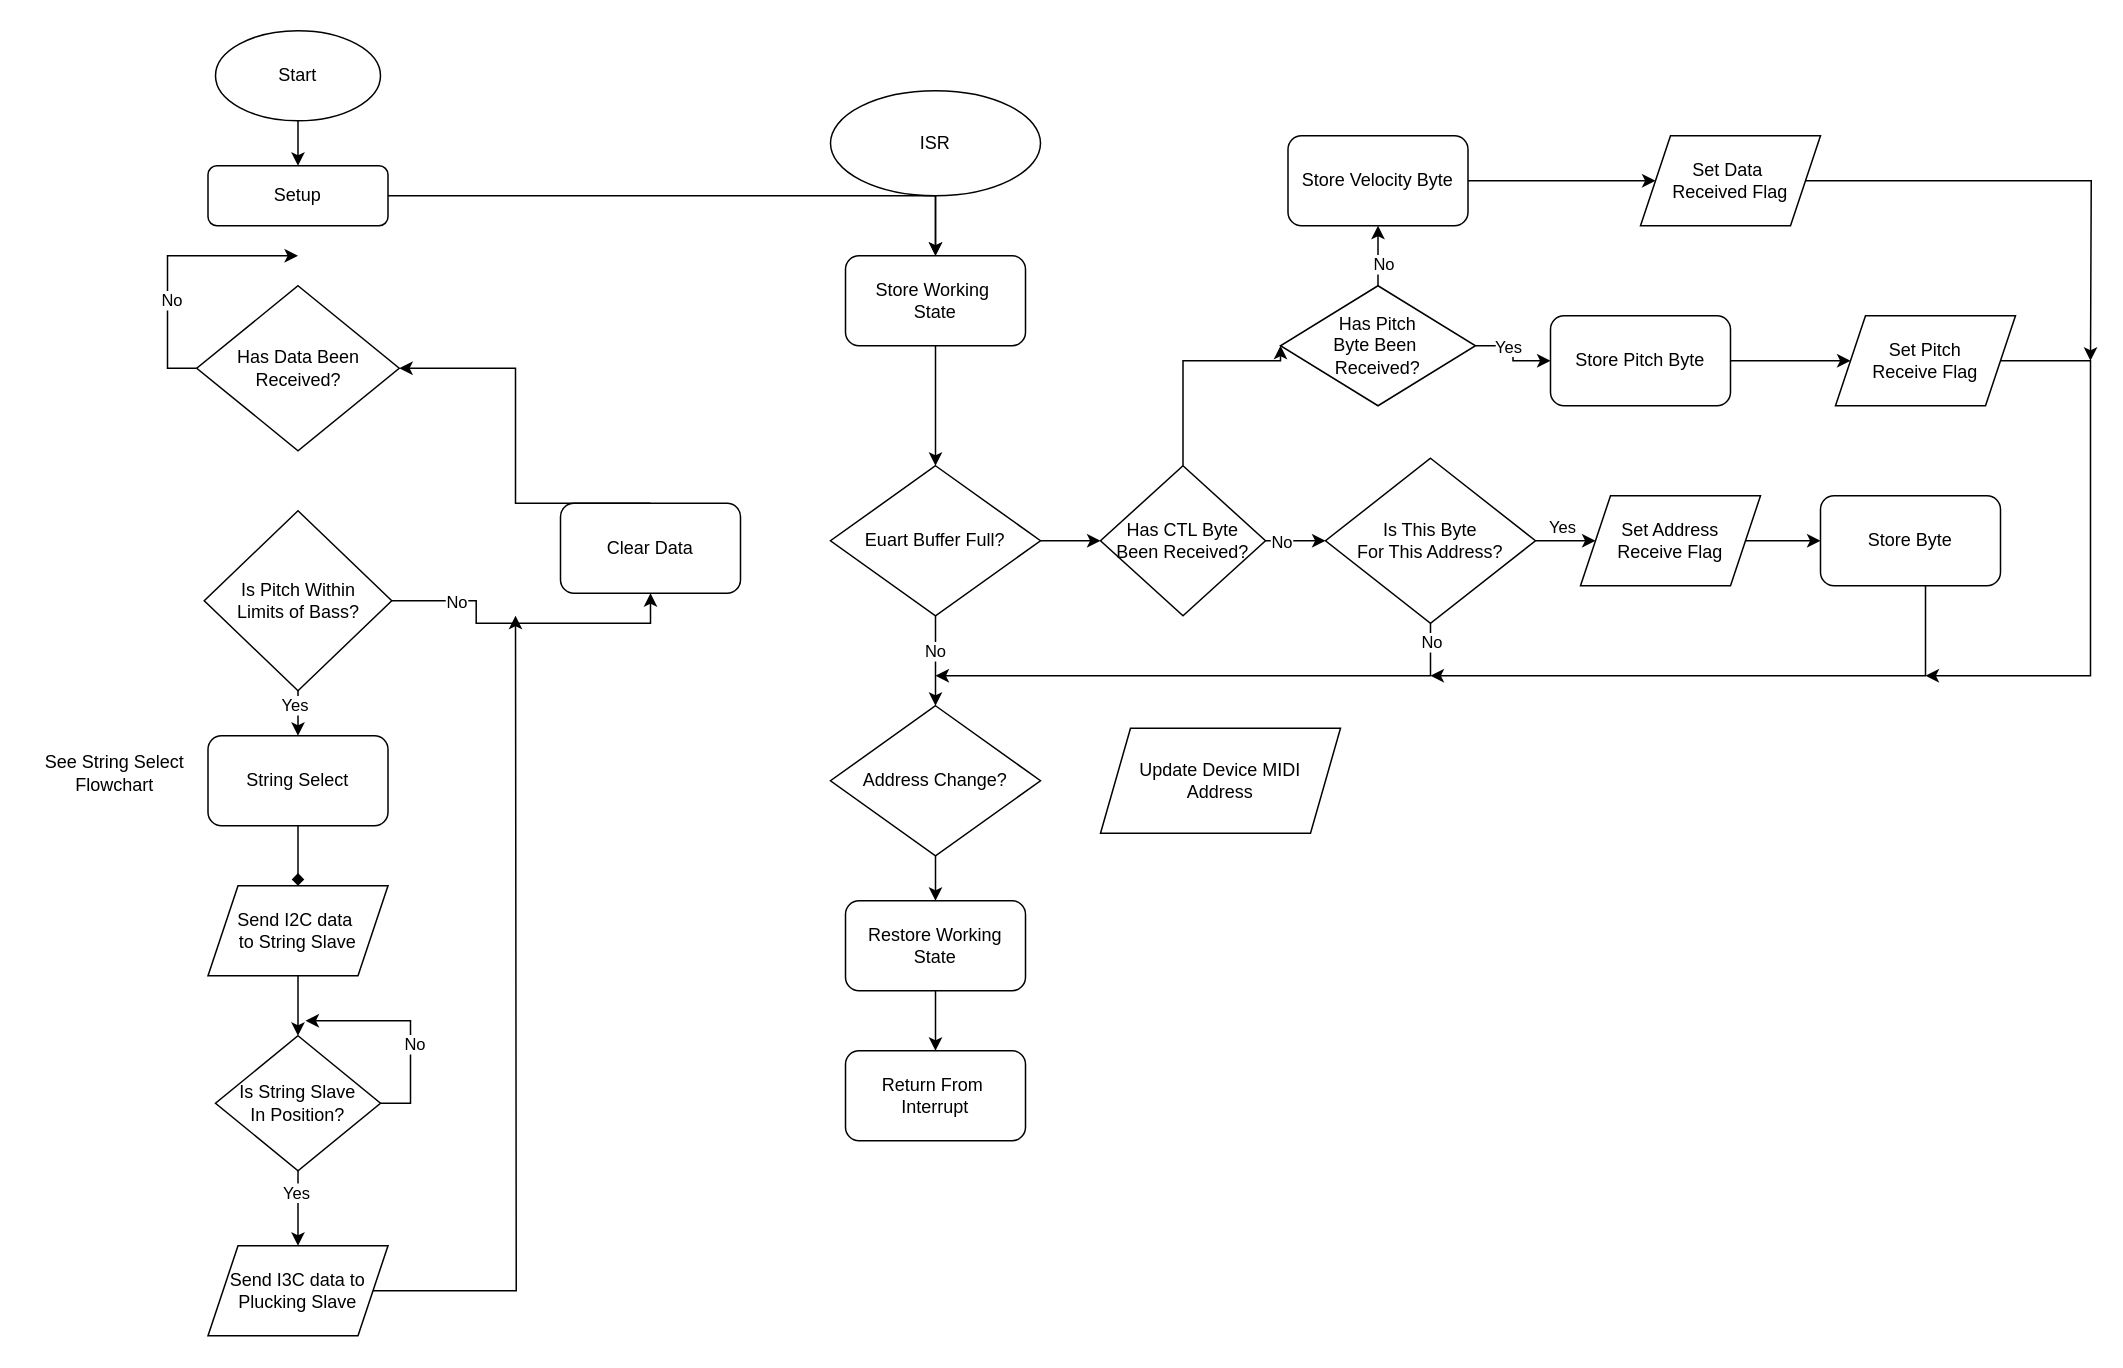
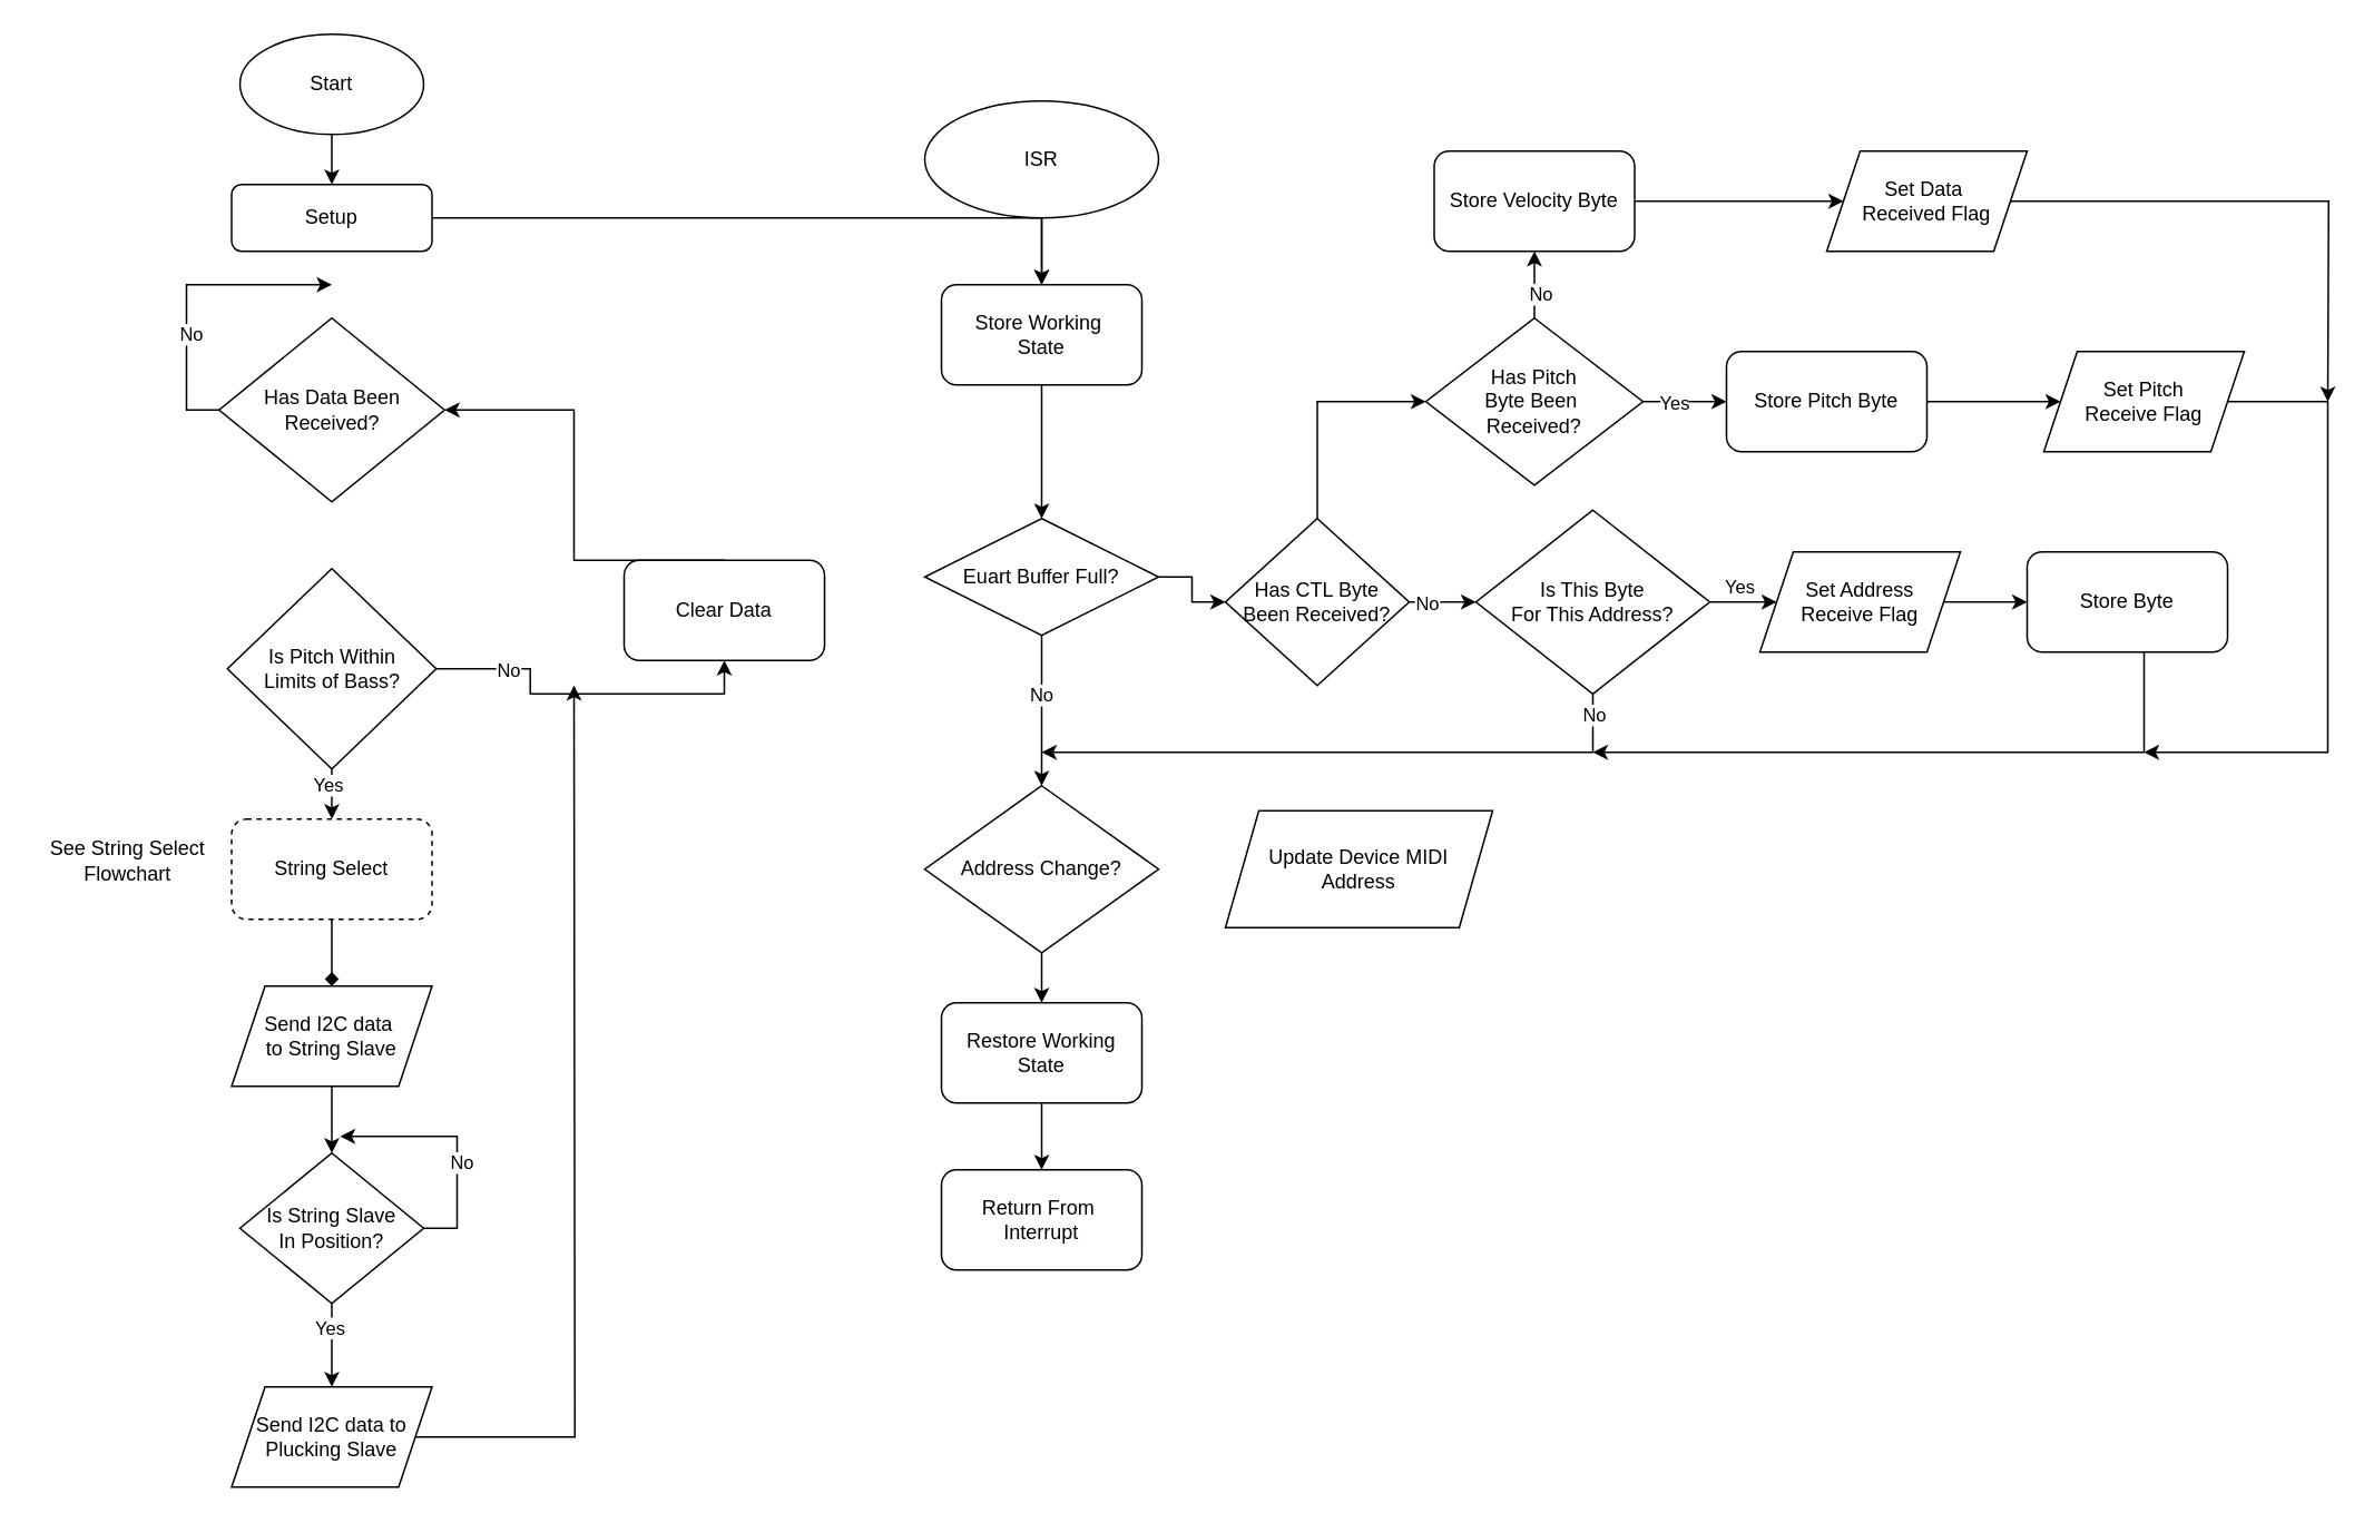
- <mxCell id="52" value="Has Pitch&lt;div&gt;Byte Been&amp;nbsp;&lt;/div&gt;&lt;div&gt;Received?&lt;/div&gt;" style="rhombus;whiteSpace=wrap;html=1;" vertex="1" parent="1"><mxGeometry x="853" y="190" width="130" height="80" as="geometry" /></mxCell>
+ <mxCell id="52" value="Has Pitch&lt;div&gt;Byte Been&amp;nbsp;&lt;/div&gt;&lt;div&gt;Received?&lt;/div&gt;" style="rhombus;whiteSpace=wrap;html=1;" vertex="1" parent="1"><mxGeometry x="853" y="190" width="130" height="100" as="geometry" /></mxCell>
- <mxCell id="28" value="Euart Buffer Full?" style="rhombus;whiteSpace=wrap;html=1;" vertex="1" parent="1"><mxGeometry x="553" y="310" width="140" height="100" as="geometry" /></mxCell>
+ <mxCell id="28" value="Euart Buffer Full?" style="rhombus;whiteSpace=wrap;html=1;" vertex="1" parent="1"><mxGeometry x="553" y="310" width="140" height="70" as="geometry" /></mxCell>
- <mxCell id="17" value="String Select" style="rounded=1;whiteSpace=wrap;html=1;" vertex="1" parent="1"><mxGeometry x="138" y="490" width="120" height="60" as="geometry" /></mxCell>
+ <mxCell id="17" value="String Select" style="rounded=1;whiteSpace=wrap;html=1;dashed=1;" vertex="1" parent="1"><mxGeometry x="138" y="490" width="120" height="60" as="geometry" /></mxCell>
- <mxCell id="22" value="Send I3C data to Plucking Slave" style="shape=parallelogram;perimeter=parallelogramPerimeter;whiteSpace=wrap;html=1;fixedSize=1;" vertex="1" parent="1"><mxGeometry x="138" y="830" width="120" height="60" as="geometry" /></mxCell>
+ <mxCell id="22" value="Send I2C data to Plucking Slave" style="shape=parallelogram;perimeter=parallelogramPerimeter;whiteSpace=wrap;html=1;fixedSize=1;" vertex="1" parent="1"><mxGeometry x="138" y="830" width="120" height="60" as="geometry" /></mxCell>
